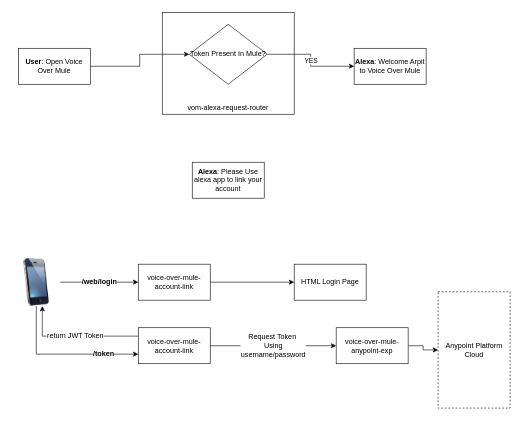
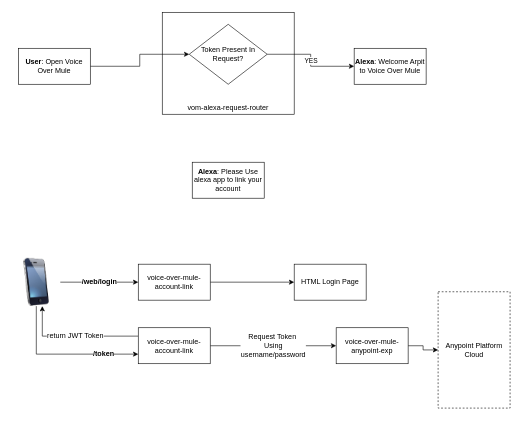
- <mxCell id="7" value="Token Present In Mule?" style="rhombus;whiteSpace=wrap;html=1;" parent="1" vertex="1"><mxGeometry x="315" y="40" width="130" height="100" as="geometry" /></mxCell>
+ <mxCell id="7" value="Token Present In Request?" style="rhombus;whiteSpace=wrap;html=1;" parent="1" vertex="1"><mxGeometry x="315" y="40" width="130" height="100" as="geometry" /></mxCell>
